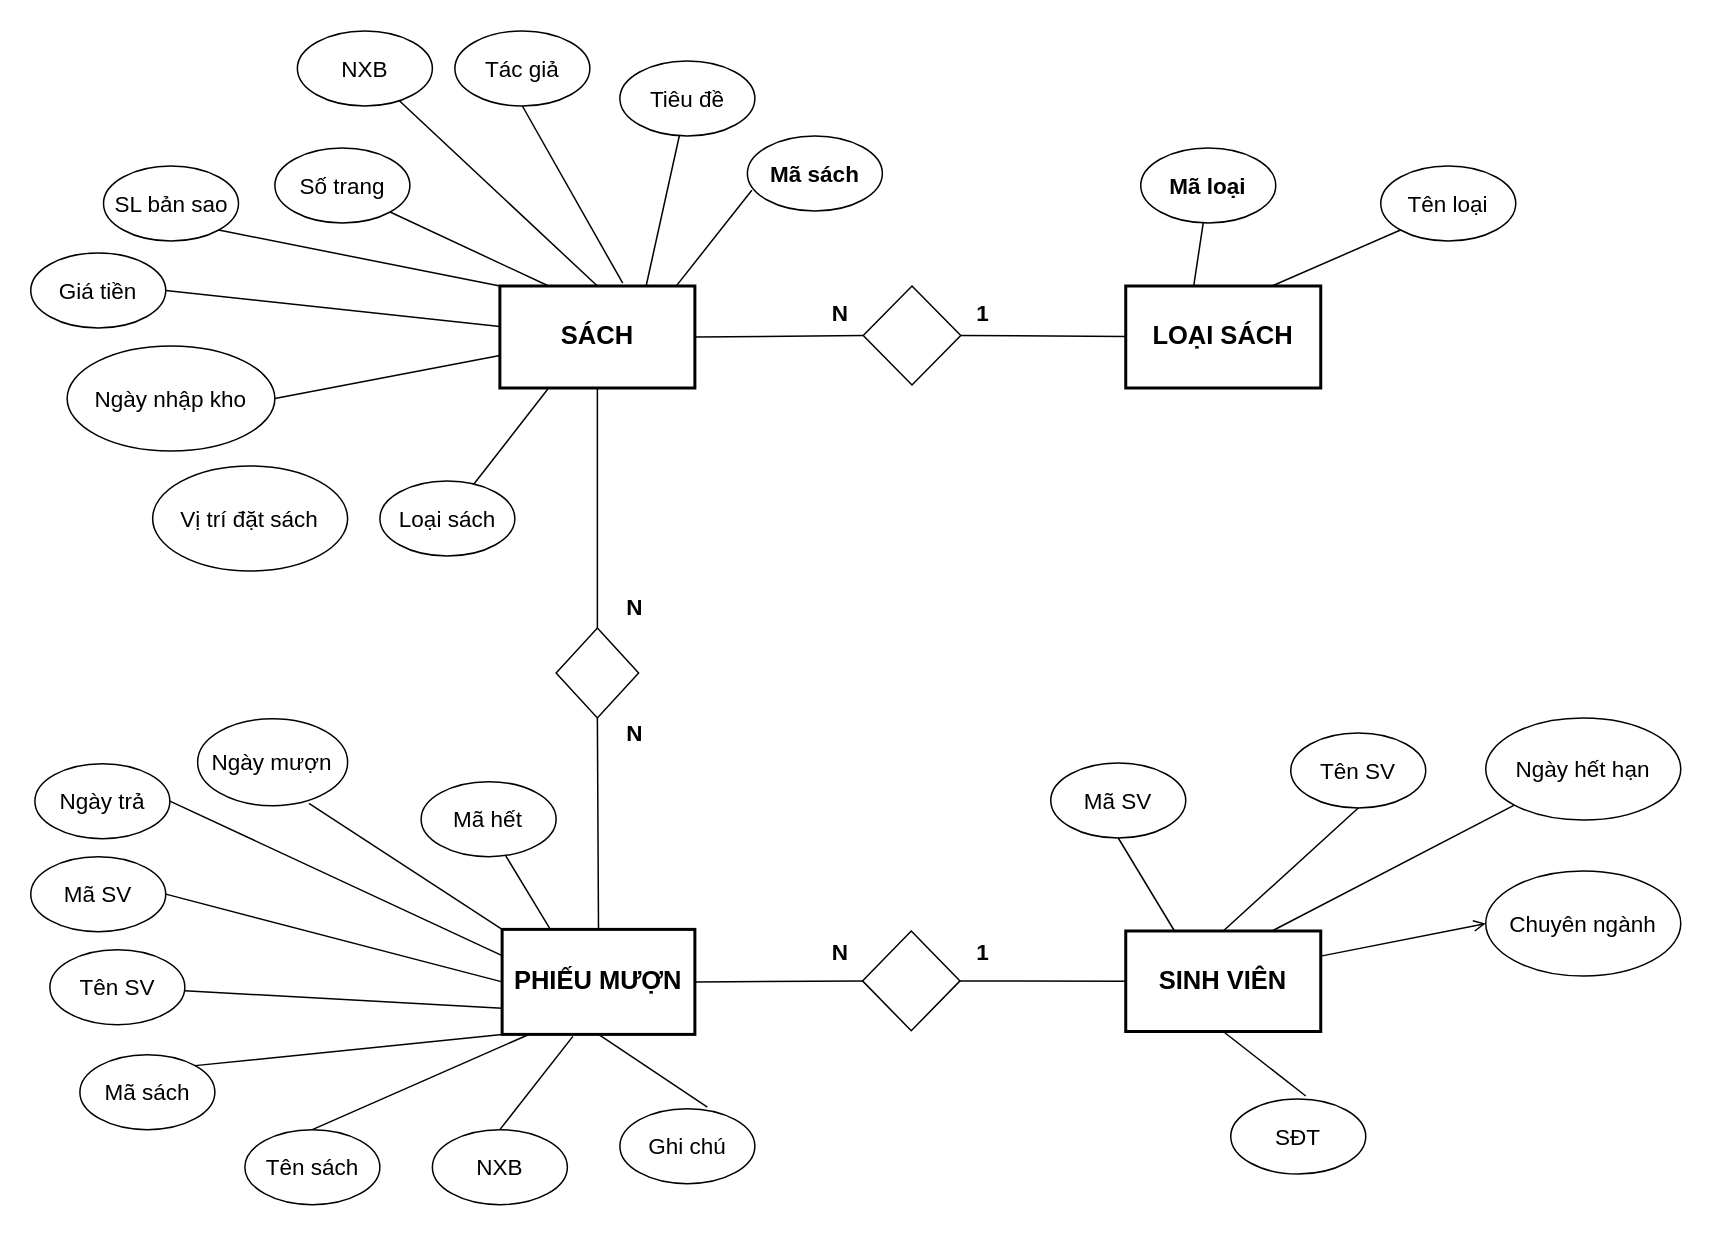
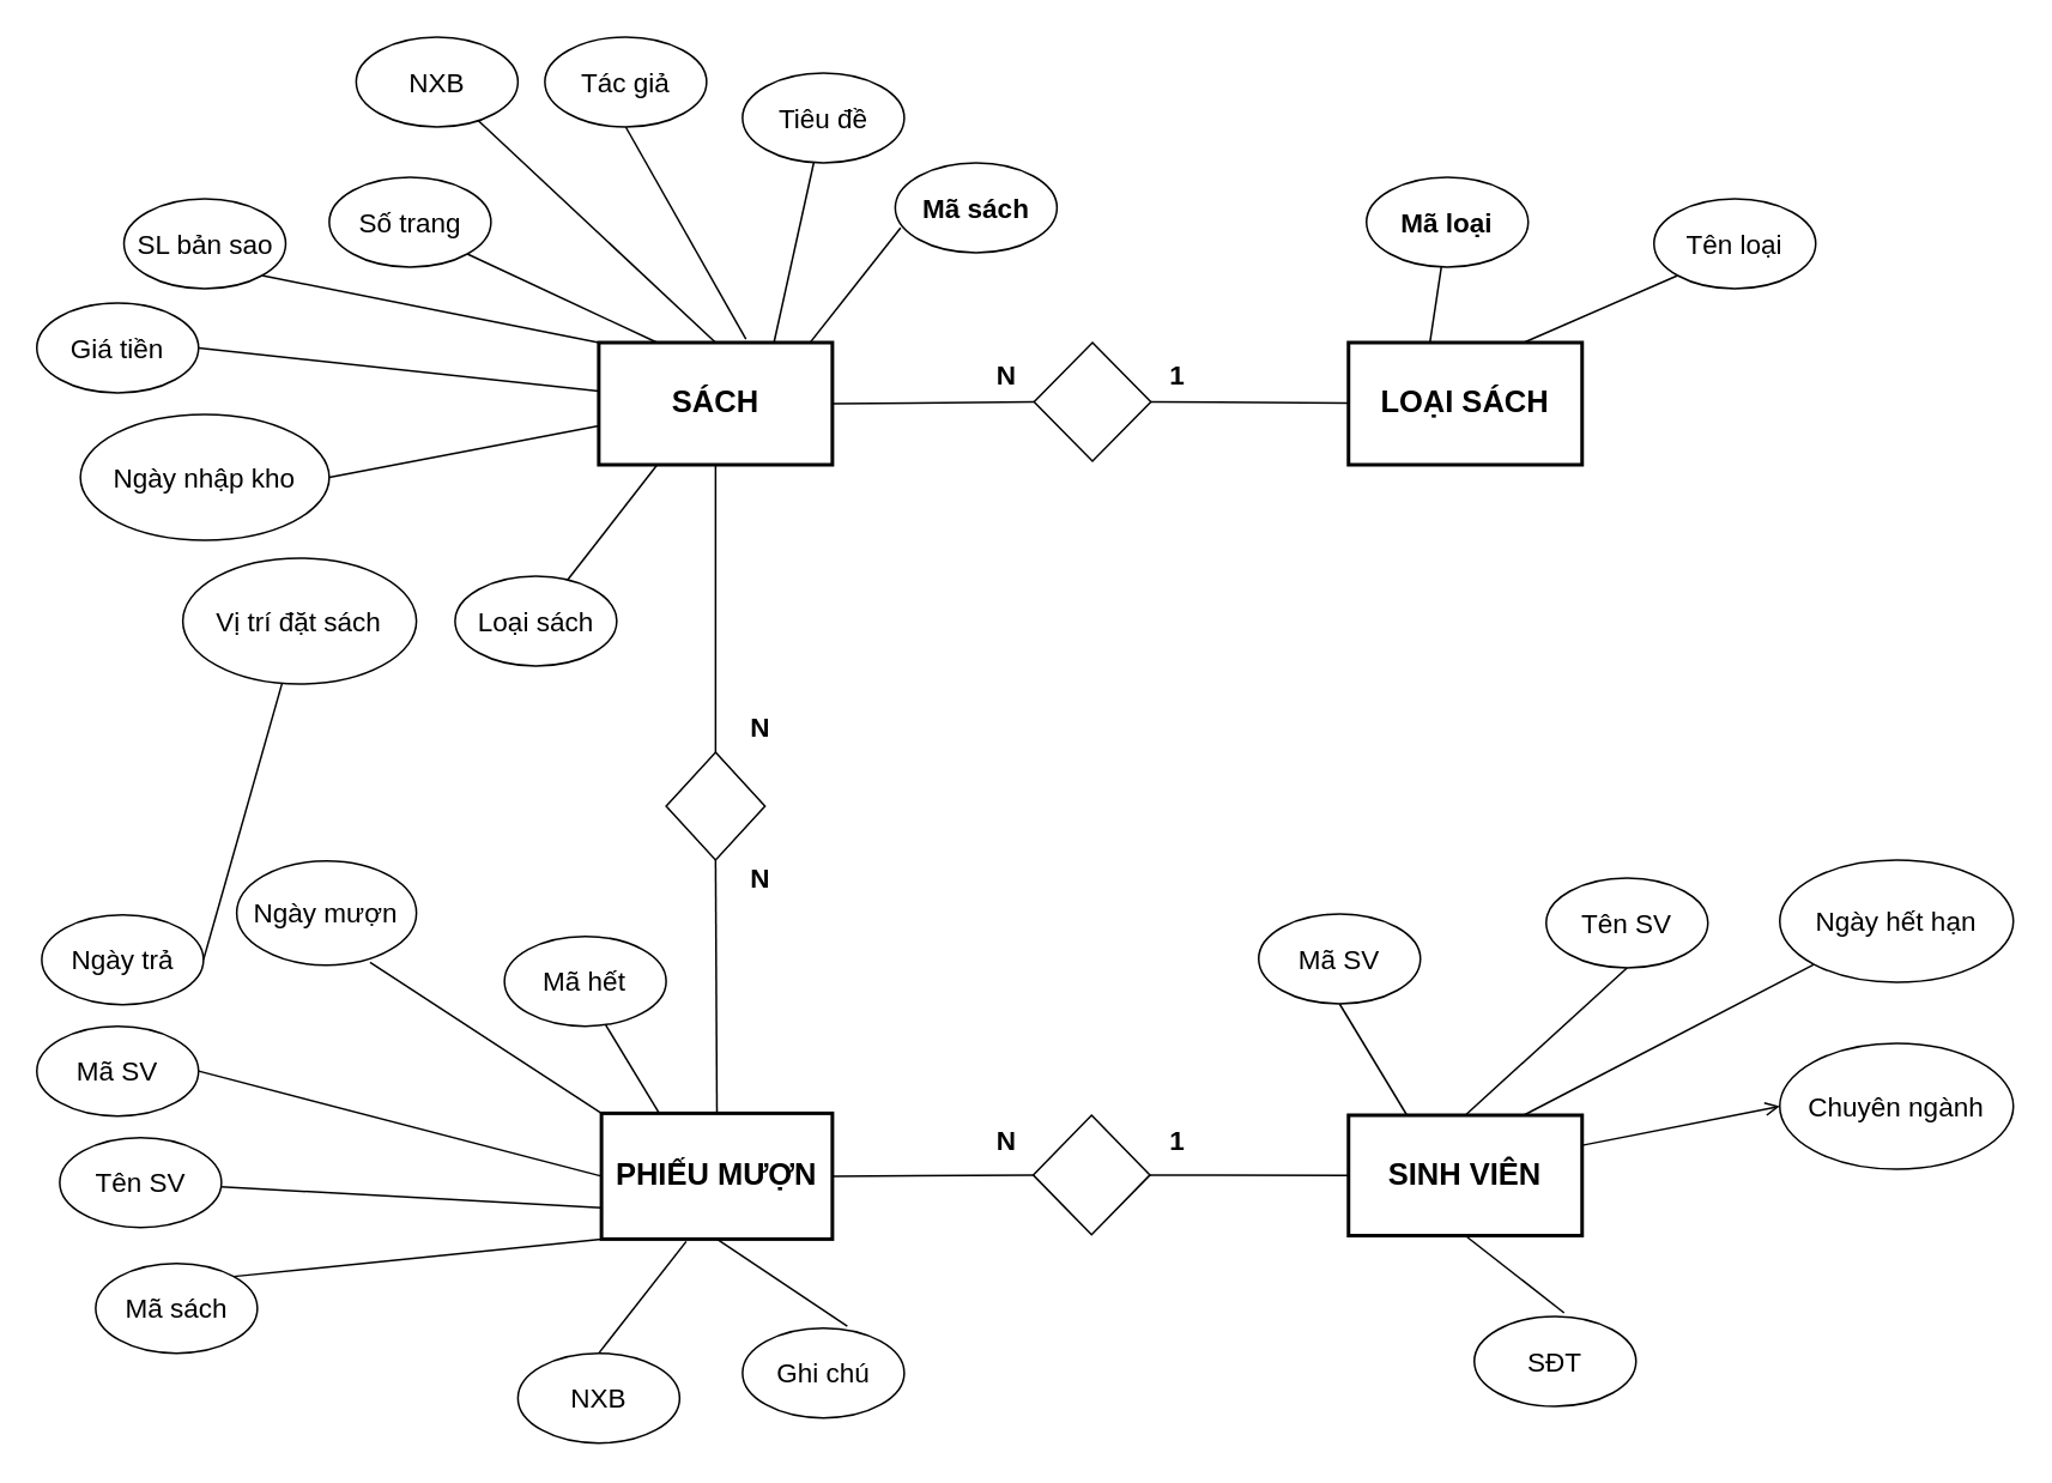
- <mxCell id="61" value="" style="endArrow=none;html=1;entryX=0;entryY=0.25;entryDx=0;entryDy=0;exitX=1;exitY=0.5;exitDx=0;exitDy=0;" parent="1" source="49" target="4" edge="1"><mxGeometry width="50" height="50" relative="1" as="geometry"><mxPoint x="132.75" y="540.43" as="sourcePoint" /><mxPoint x="341.25" y="638.43" as="targetPoint" /></mxGeometry></mxCell>
+ <mxCell id="61" value="" style="endArrow=none;html=1;exitX=1;exitY=0.5;exitDx=0;exitDy=0;" parent="1" source="49" target="36" edge="1"><mxGeometry width="50" height="50" relative="1" as="geometry"><mxPoint x="132.75" y="540.43" as="sourcePoint" /><mxPoint x="341.25" y="638.43" as="targetPoint" /></mxGeometry></mxCell>
- <mxCell id="65" value="" style="endArrow=none;html=1;exitX=0.5;exitY=0;exitDx=0;exitDy=0;entryX=0.136;entryY=1.003;entryDx=0;entryDy=0;entryPerimeter=0;" parent="1" source="26" target="4" edge="1"><mxGeometry width="50" height="50" relative="1" as="geometry"><mxPoint x="255.45" y="584.864" as="sourcePoint" /><mxPoint x="381.25" y="678.43" as="targetPoint" /></mxGeometry></mxCell>
- <mxCell id="26" value="&lt;font style=&quot;font-size: 15px&quot;&gt;Tên sách&lt;/font&gt;" style="ellipse;whiteSpace=wrap;html=1;rounded=0;" parent="1" vertex="1"><mxGeometry x="162.75" y="752.43" width="90" height="50" as="geometry" /></mxCell>
